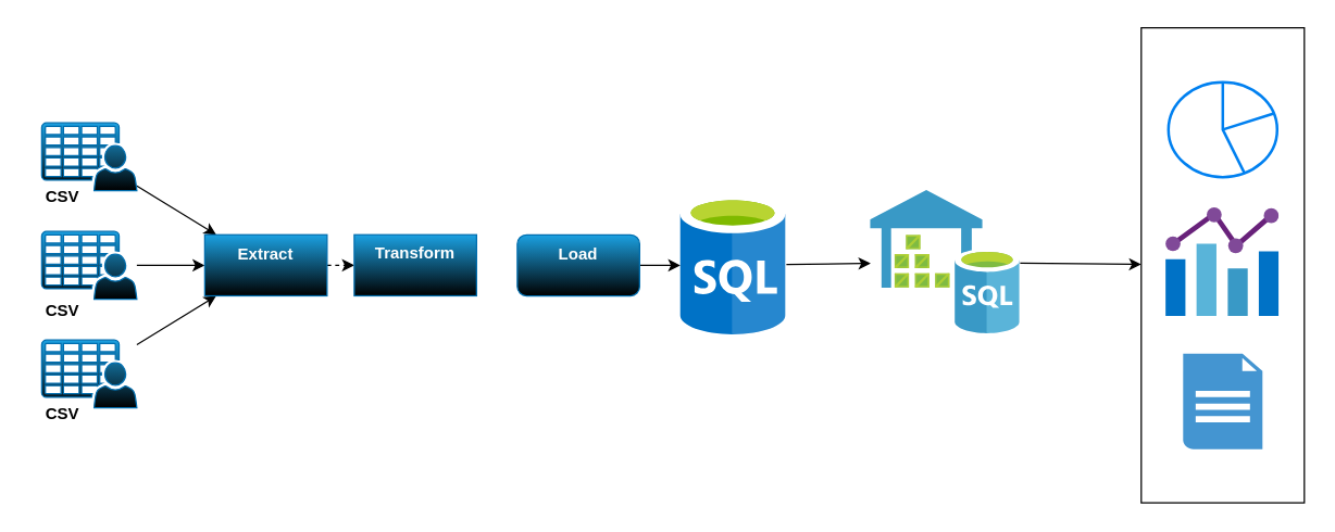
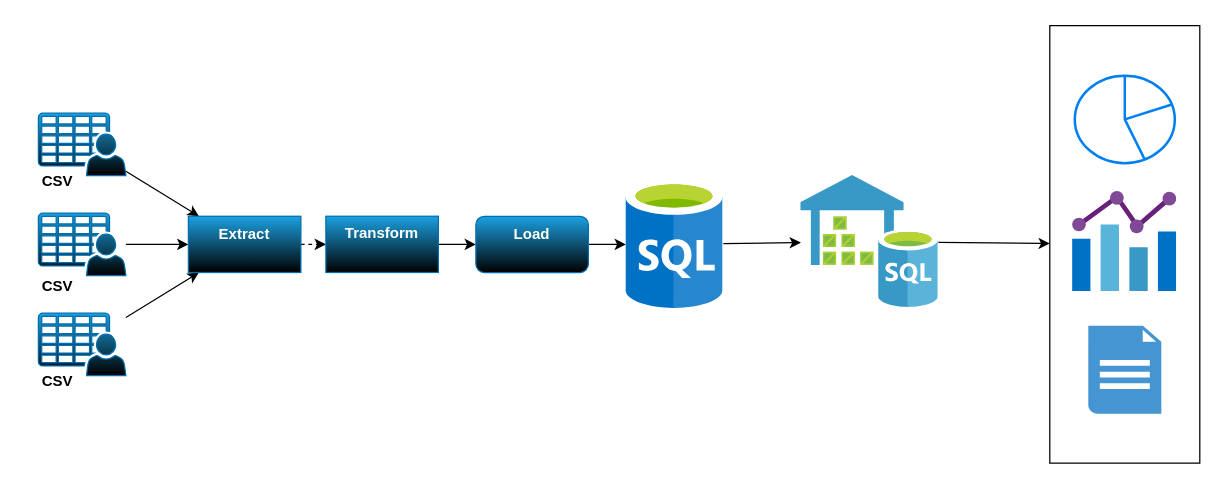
+ <mxCell id="12" value="" style="edgeStyle=none;html=1;" parent="1" source="13" target="15" edge="1"><mxGeometry relative="1" as="geometry" /></mxCell>
